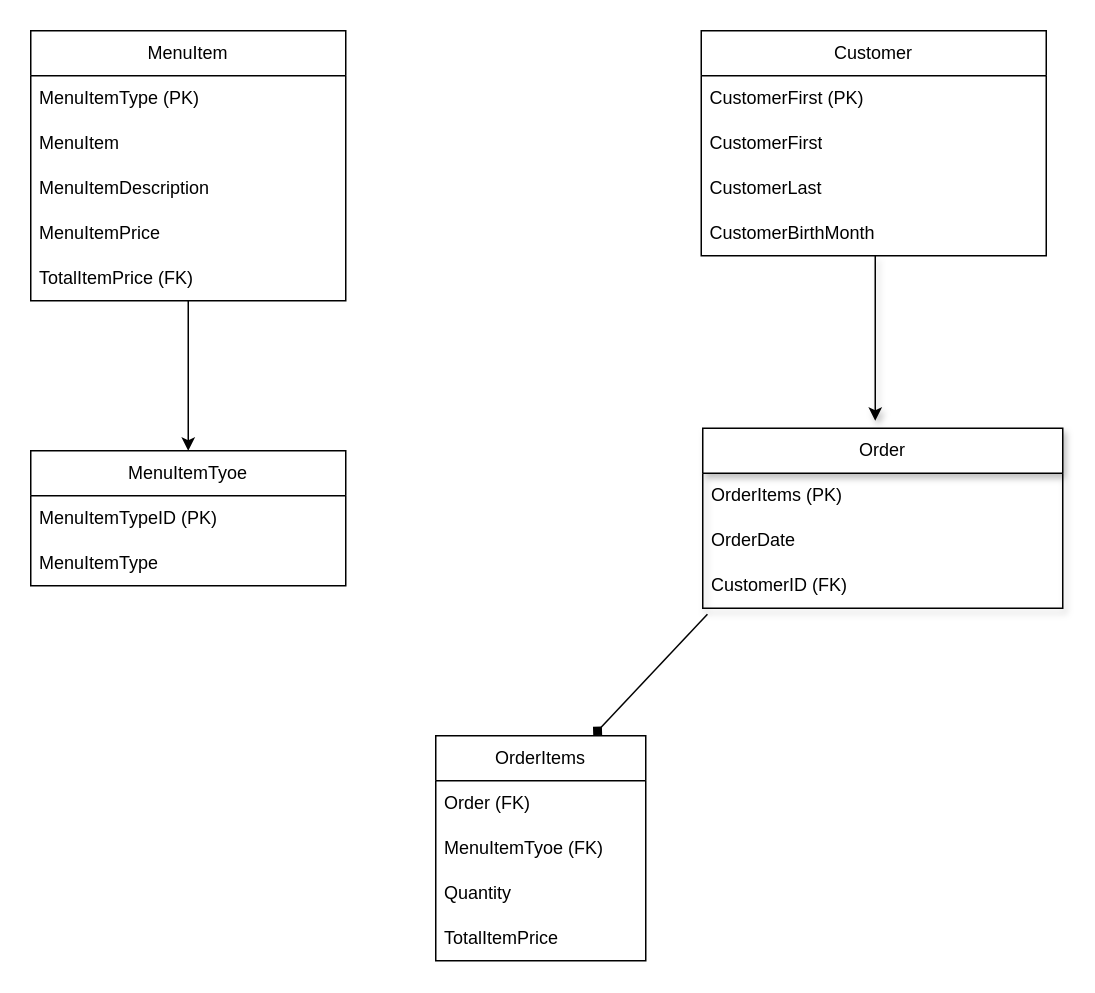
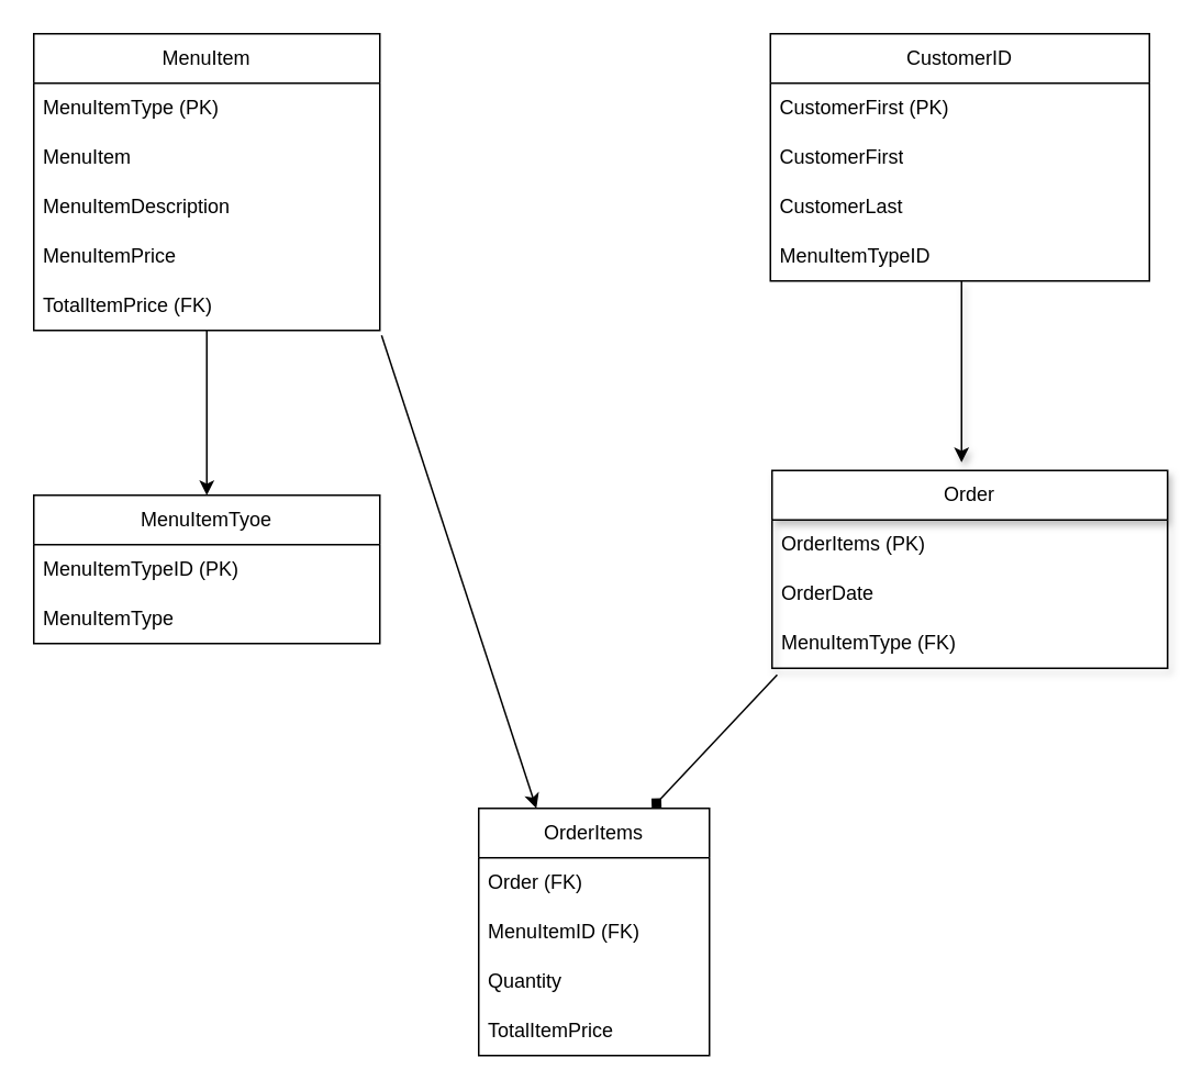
- <mxCell id="6" value="Customer" style="swimlane;fontStyle=0;childLayout=stackLayout;horizontal=1;startSize=30;horizontalStack=0;resizeParent=1;resizeParentMax=0;resizeLast=0;collapsible=1;marginBottom=0;whiteSpace=wrap;html=1;" vertex="1" parent="1"><mxGeometry x="467" y="20" width="230" height="150" as="geometry" /></mxCell>
+ <mxCell id="6" value="CustomerID" style="swimlane;fontStyle=0;childLayout=stackLayout;horizontal=1;startSize=30;horizontalStack=0;resizeParent=1;resizeParentMax=0;resizeLast=0;collapsible=1;marginBottom=0;whiteSpace=wrap;html=1;" vertex="1" parent="1"><mxGeometry x="467" y="20" width="230" height="150" as="geometry" /></mxCell>
- <mxCell id="10" value="CustomerBirthMonth" style="text;strokeColor=none;fillColor=none;align=left;verticalAlign=middle;spacingLeft=4;spacingRight=4;overflow=hidden;points=[[0,0.5],[1,0.5]];portConstraint=eastwest;rotatable=0;whiteSpace=wrap;html=1;shadow=1;" vertex="1" parent="6"><mxGeometry y="120" width="230" height="30" as="geometry" /></mxCell>
+ <mxCell id="10" value="MenuItemTypeID" style="text;strokeColor=none;fillColor=none;align=left;verticalAlign=middle;spacingLeft=4;spacingRight=4;overflow=hidden;points=[[0,0.5],[1,0.5]];portConstraint=eastwest;rotatable=0;whiteSpace=wrap;html=1;shadow=1;" vertex="1" parent="6"><mxGeometry y="120" width="230" height="30" as="geometry" /></mxCell>
+ <mxCell id="27" value="" style="endArrow=classic;html=1;rounded=0;entryX=0.25;entryY=0;entryDx=0;entryDy=0;exitX=1.005;exitY=1.1;exitDx=0;exitDy=0;exitPerimeter=0;" edge="1" parent="1" source="17" target="22"><mxGeometry width="50" height="50" relative="1" as="geometry"><mxPoint x="310" y="250" as="sourcePoint" /><mxPoint x="360" y="200" as="targetPoint" /></mxGeometry></mxCell>
- <mxCell id="21" value="CustomerID (FK)" style="text;strokeColor=none;fillColor=none;align=left;verticalAlign=middle;spacingLeft=4;spacingRight=4;overflow=hidden;points=[[0,0.5],[1,0.5]];portConstraint=eastwest;rotatable=0;whiteSpace=wrap;html=1;" vertex="1" parent="18"><mxGeometry y="90" width="240" height="30" as="geometry" /></mxCell>
+ <mxCell id="21" value="MenuItemType (FK)" style="text;strokeColor=none;fillColor=none;align=left;verticalAlign=middle;spacingLeft=4;spacingRight=4;overflow=hidden;points=[[0,0.5],[1,0.5]];portConstraint=eastwest;rotatable=0;whiteSpace=wrap;html=1;" vertex="1" parent="18"><mxGeometry y="90" width="240" height="30" as="geometry" /></mxCell>
- <mxCell id="24" value="MenuItemTyoe (FK)" style="text;strokeColor=none;fillColor=none;align=left;verticalAlign=middle;spacingLeft=4;spacingRight=4;overflow=hidden;points=[[0,0.5],[1,0.5]];portConstraint=eastwest;rotatable=0;whiteSpace=wrap;html=1;" vertex="1" parent="22"><mxGeometry y="60" width="140" height="30" as="geometry" /></mxCell>
+ <mxCell id="24" value="MenuItemID (FK)" style="text;strokeColor=none;fillColor=none;align=left;verticalAlign=middle;spacingLeft=4;spacingRight=4;overflow=hidden;points=[[0,0.5],[1,0.5]];portConstraint=eastwest;rotatable=0;whiteSpace=wrap;html=1;" vertex="1" parent="22"><mxGeometry y="60" width="140" height="30" as="geometry" /></mxCell>
